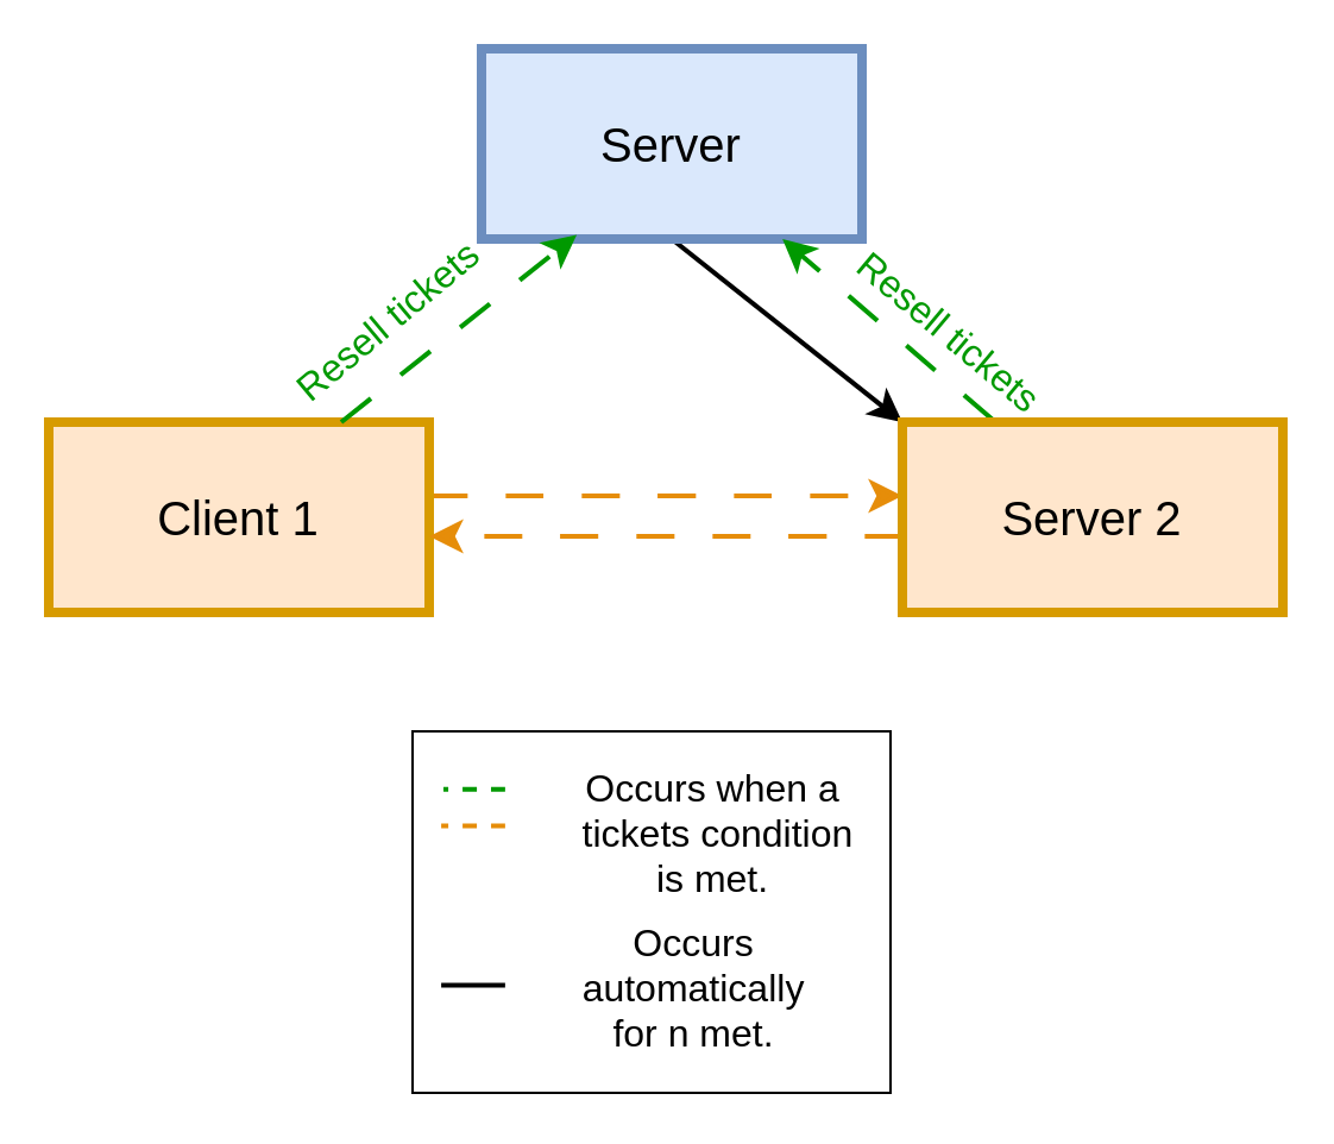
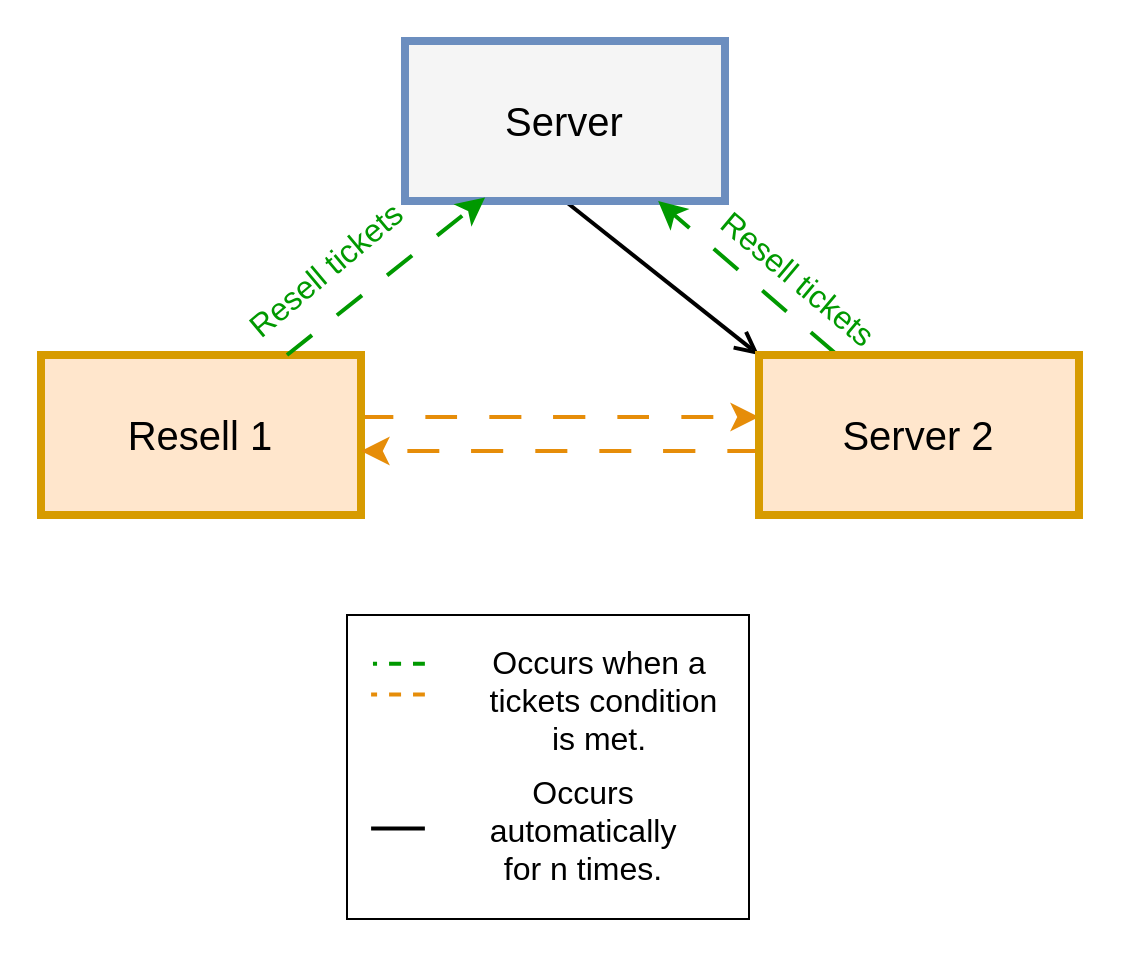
- <mxCell id="5" value="&lt;font style=&quot;font-size: 20px;&quot;&gt;Server&lt;/font&gt;" style="rounded=0;whiteSpace=wrap;html=1;fillColor=#dae8fc;strokeColor=#6c8ebf;strokeWidth=4;" vertex="1" parent="1"><mxGeometry x="202" y="20" width="160" height="80" as="geometry" /></mxCell>
+ <mxCell id="5" value="&lt;font style=&quot;font-size: 20px;&quot;&gt;Server&lt;/font&gt;" style="rounded=0;whiteSpace=wrap;html=1;fillColor=#f5f5f5;strokeColor=#6c8ebf;strokeWidth=4;" vertex="1" parent="1"><mxGeometry x="202" y="20" width="160" height="80" as="geometry" /></mxCell>
- <mxCell id="4" style="edgeStyle=none;curved=1;rounded=0;orthogonalLoop=1;jettySize=auto;html=1;entryX=0;entryY=0;entryDx=0;entryDy=0;fontSize=12;startSize=8;endSize=8;exitX=0.5;exitY=1;exitDx=0;exitDy=0;strokeWidth=2;" edge="1" parent="1" source="5" target="8"><mxGeometry relative="1" as="geometry" /></mxCell>
+ <mxCell id="4" style="edgeStyle=none;curved=1;rounded=0;orthogonalLoop=1;jettySize=auto;html=1;entryX=0;entryY=0;entryDx=0;entryDy=0;fontSize=12;startSize=8;endSize=8;exitX=0.5;exitY=1;exitDx=0;exitDy=0;strokeWidth=2;endArrow=open;" edge="1" parent="1" source="5" target="8"><mxGeometry relative="1" as="geometry" /></mxCell>
- <mxCell id="3" value="&lt;font style=&quot;font-size: 20px;&quot;&gt;Client 1&lt;/font&gt;" style="rounded=0;whiteSpace=wrap;html=1;fillColor=#ffe6cc;strokeColor=#d79b00;strokeWidth=4;" vertex="1" parent="1"><mxGeometry x="20" y="177" width="160" height="80" as="geometry" /></mxCell>
+ <mxCell id="3" value="&lt;font style=&quot;font-size: 20px;&quot;&gt;Resell 1&lt;/font&gt;" style="rounded=0;whiteSpace=wrap;html=1;fillColor=#ffe6cc;strokeColor=#d79b00;strokeWidth=4;" vertex="1" parent="1"><mxGeometry x="20" y="177" width="160" height="80" as="geometry" /></mxCell>
- <mxCell id="18" value="Occurs &lt;br&gt;automatically &lt;br&gt;for n met." style="text;html=1;align=center;verticalAlign=middle;resizable=0;points=[];autosize=1;fontSize=16;strokeColor=none;" vertex="1" parent="13"><mxGeometry x="62.121" y="72.998" width="111" height="70" as="geometry" /></mxCell>
+ <mxCell id="18" value="Occurs &lt;br&gt;automatically &lt;br&gt;for n times." style="text;html=1;align=center;verticalAlign=middle;resizable=0;points=[];autosize=1;fontSize=16;strokeColor=none;" vertex="1" parent="13"><mxGeometry x="62.121" y="72.998" width="111" height="70" as="geometry" /></mxCell>
